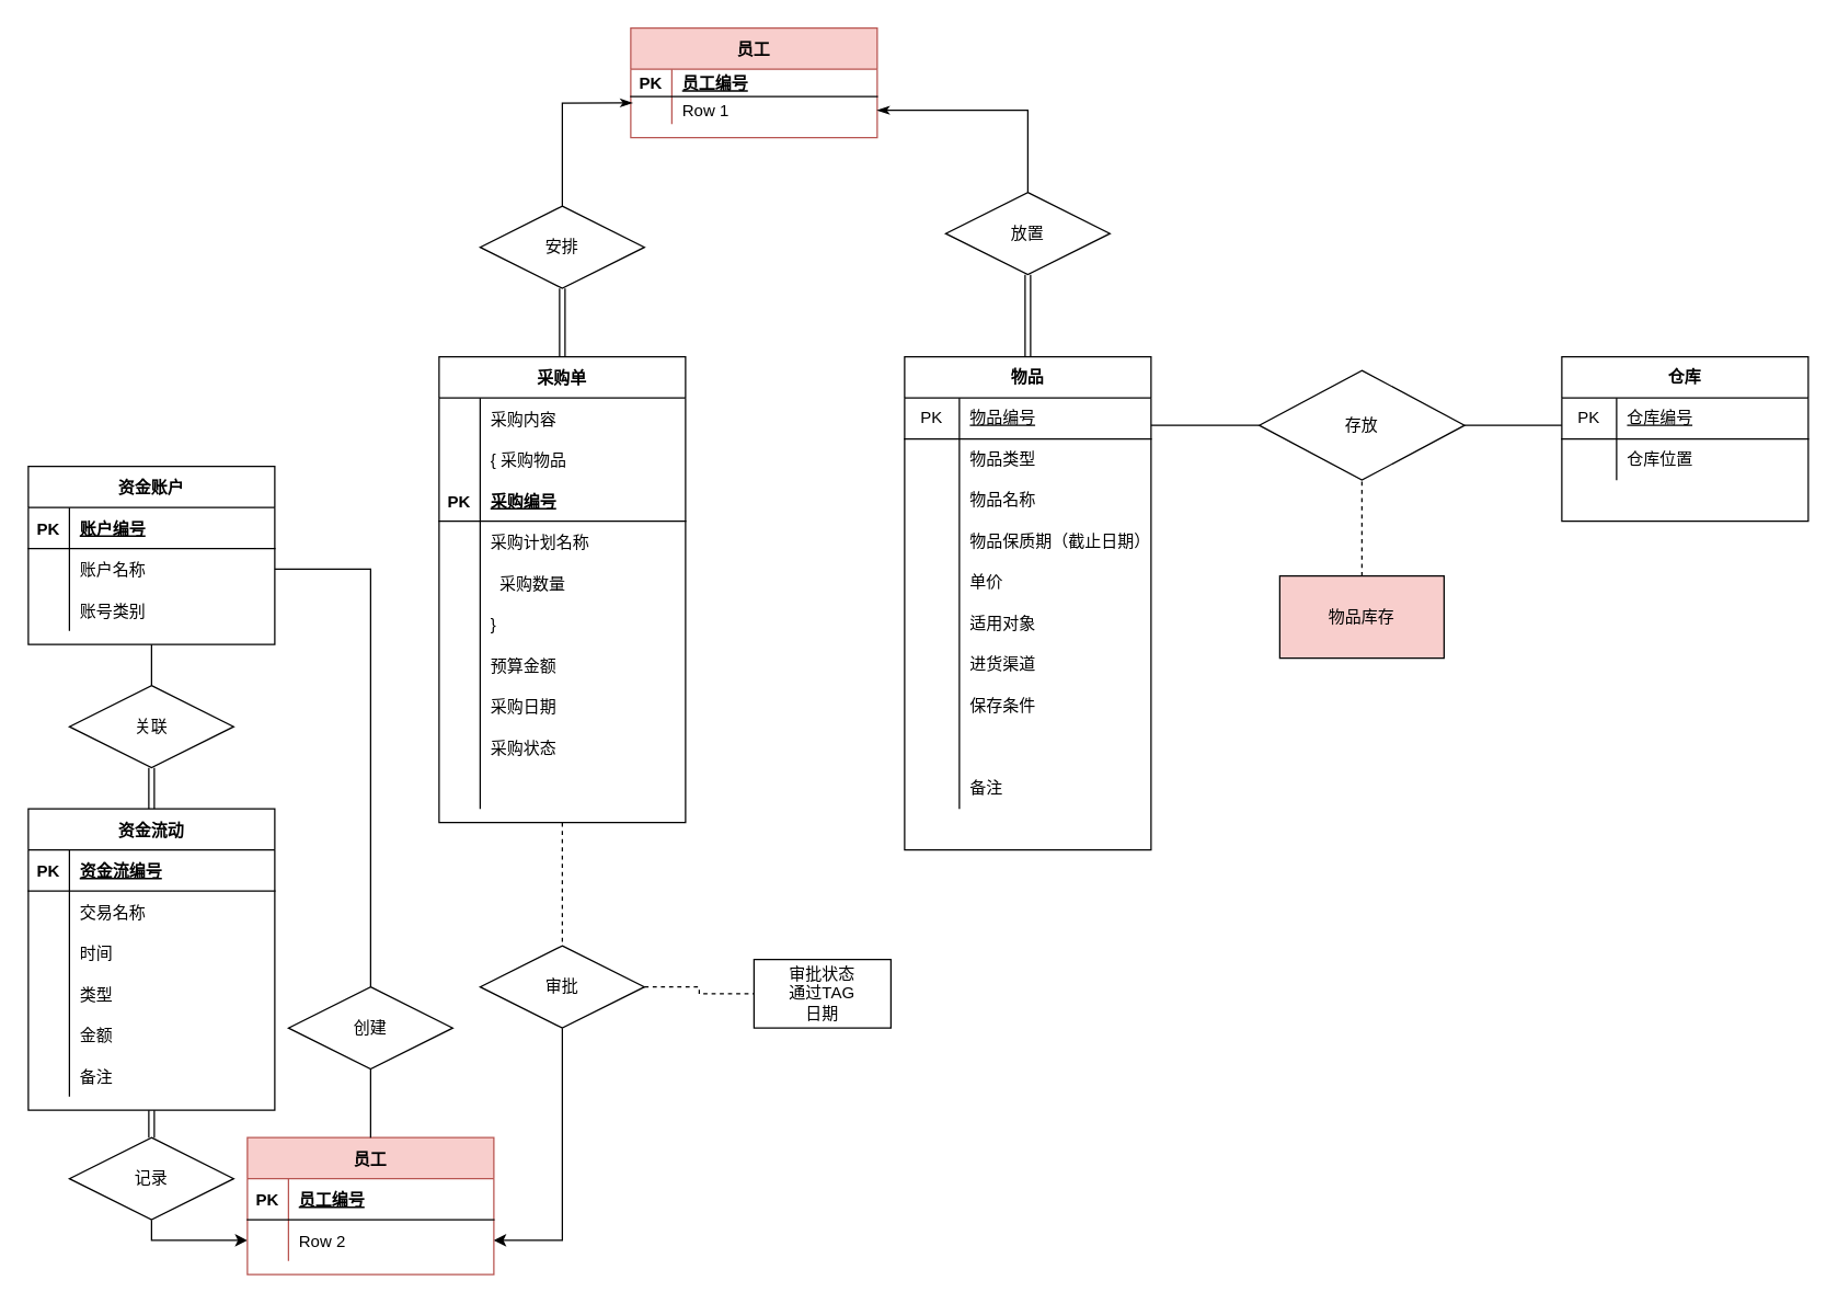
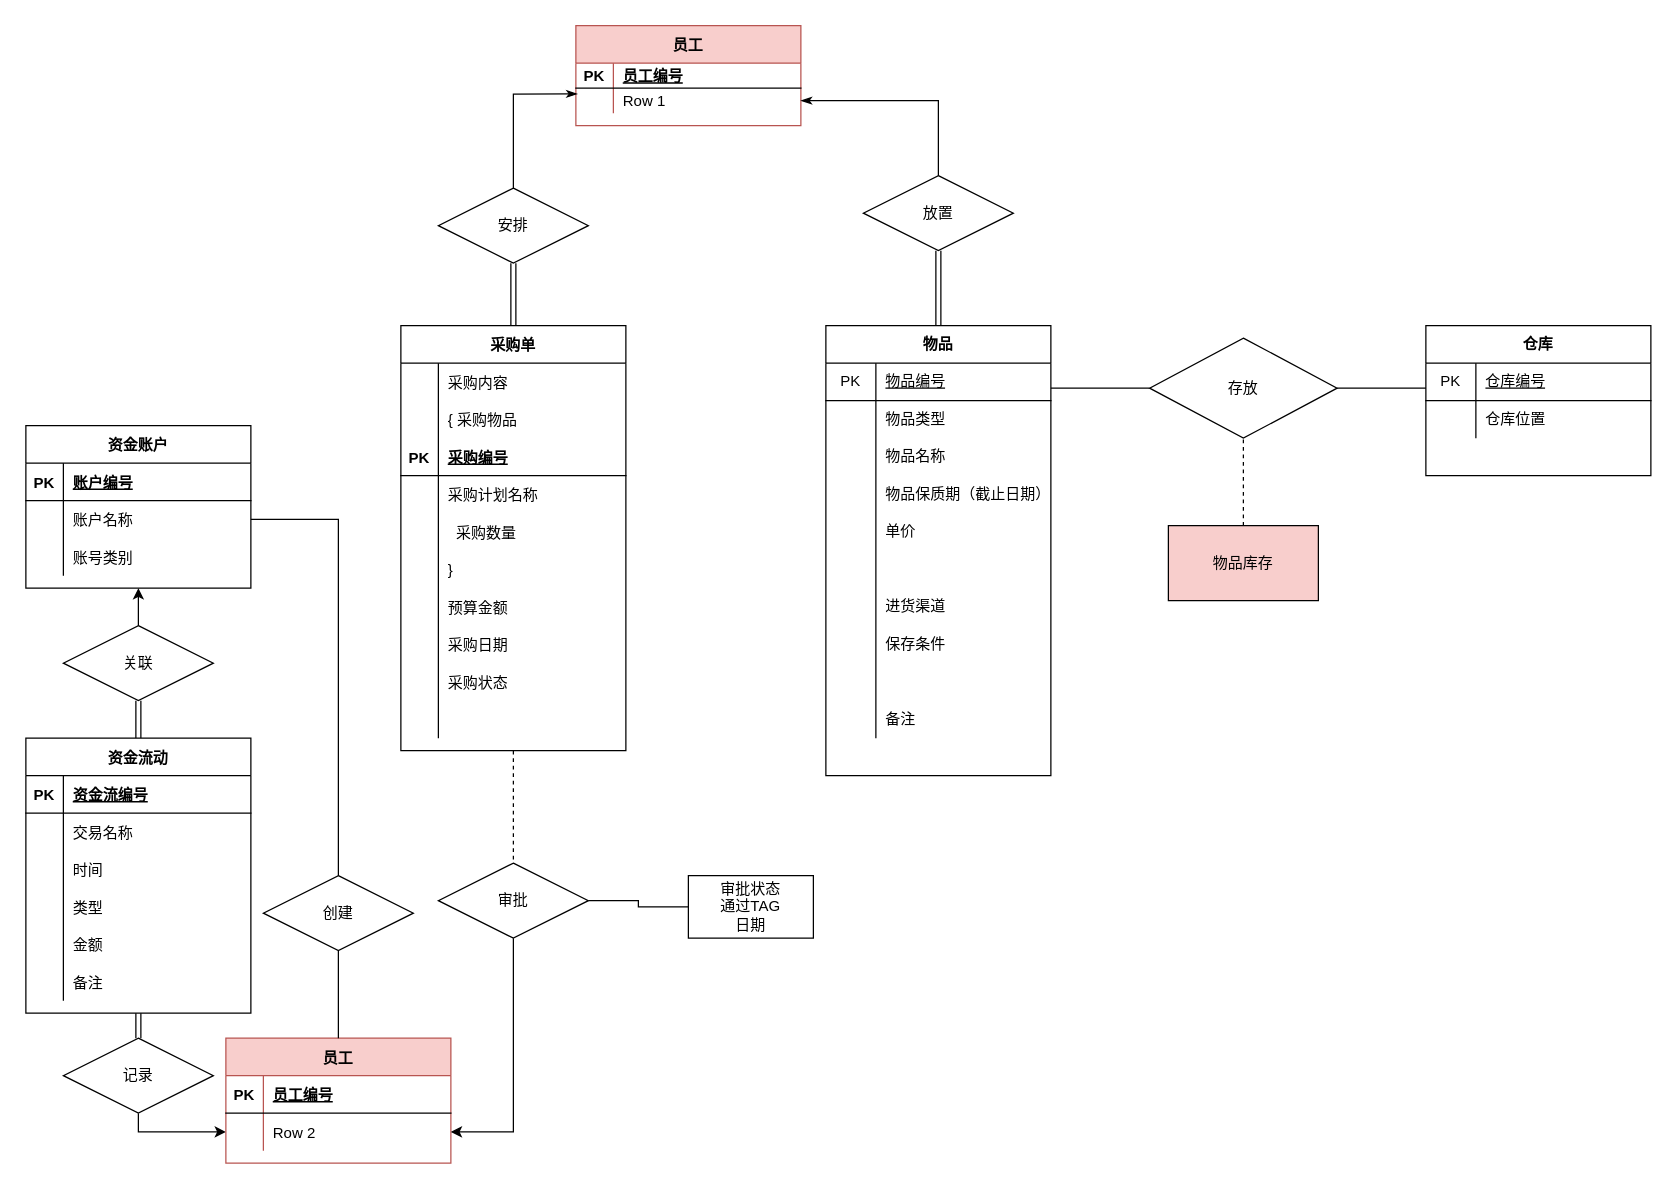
- <mxCell id="118" value="适用对象" style="shape=partialRectangle;html=1;whiteSpace=wrap;connectable=0;fillColor=none;top=0;left=0;bottom=0;right=0;align=left;spacingLeft=6;overflow=hidden;" vertex="1" parent="116"><mxGeometry x="40" width="140" height="30" as="geometry" /></mxCell>
- <mxCell id="89" style="edgeStyle=orthogonalEdgeStyle;rounded=0;orthogonalLoop=1;jettySize=auto;html=1;exitX=0.5;exitY=0;exitDx=0;exitDy=0;entryX=0.5;entryY=1;entryDx=0;entryDy=0;startArrow=none;startFill=0;endArrow=none;endFill=1;" parent="1" source="90" target="76" edge="1"><mxGeometry relative="1" as="geometry" /></mxCell>
+ <mxCell id="89" style="edgeStyle=orthogonalEdgeStyle;rounded=0;orthogonalLoop=1;jettySize=auto;html=1;exitX=0.5;exitY=0;exitDx=0;exitDy=0;entryX=0.5;entryY=1;entryDx=0;entryDy=0;startArrow=none;startFill=0;endArrow=classic;endFill=1;" parent="1" source="90" target="76" edge="1"><mxGeometry relative="1" as="geometry" /></mxCell>
- <mxCell id="73" style="edgeStyle=orthogonalEdgeStyle;rounded=0;orthogonalLoop=1;jettySize=auto;html=1;exitX=1;exitY=0.5;exitDx=0;exitDy=0;endArrow=none;endFill=0;dashed=1;" edge="1" parent="1" source="74" target="92"><mxGeometry relative="1" as="geometry" /></mxCell>
+ <mxCell id="73" style="edgeStyle=orthogonalEdgeStyle;rounded=0;orthogonalLoop=1;jettySize=auto;html=1;exitX=1;exitY=0.5;exitDx=0;exitDy=0;endArrow=none;endFill=0;dashed=0;" edge="1" parent="1" source="74" target="92"><mxGeometry relative="1" as="geometry" /></mxCell>
- <mxCell id="88" value="创建" style="shape=rhombus;perimeter=rhombusPerimeter;whiteSpace=wrap;html=1;align=center;" parent="1" vertex="1"><mxGeometry x="210" y="720" width="120" height="60" as="geometry" /></mxCell>
+ <mxCell id="88" value="创建" style="shape=rhombus;perimeter=rhombusPerimeter;whiteSpace=wrap;html=1;align=center;" parent="1" vertex="1"><mxGeometry x="210" y="700" width="120" height="60" as="geometry" /></mxCell>
